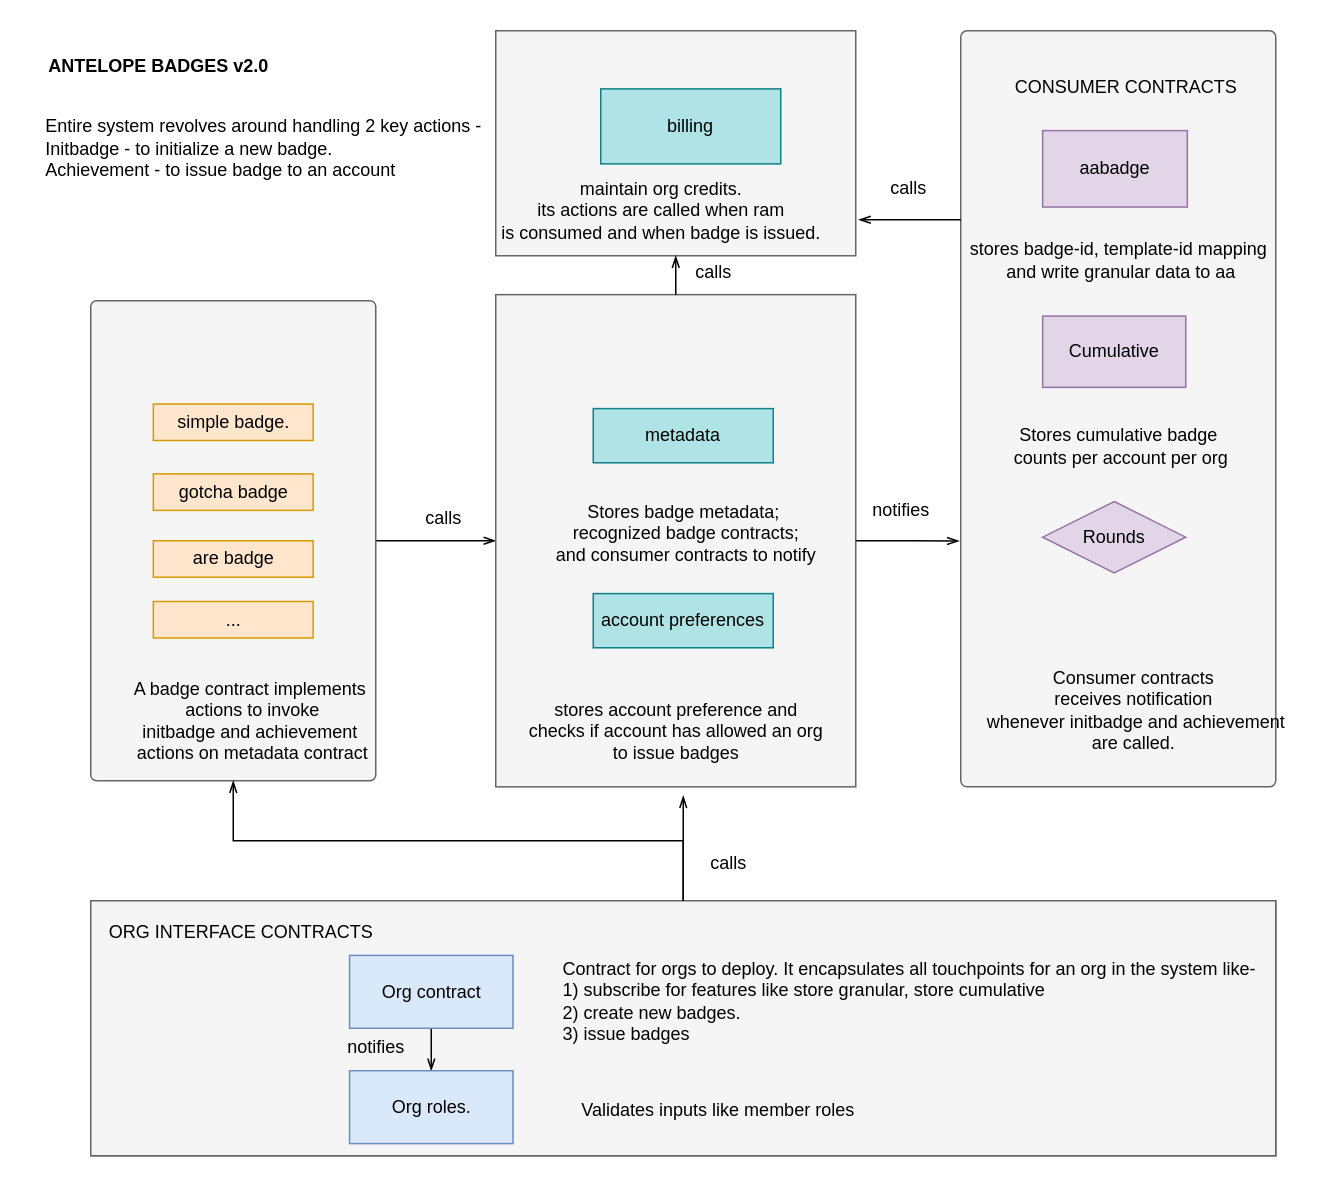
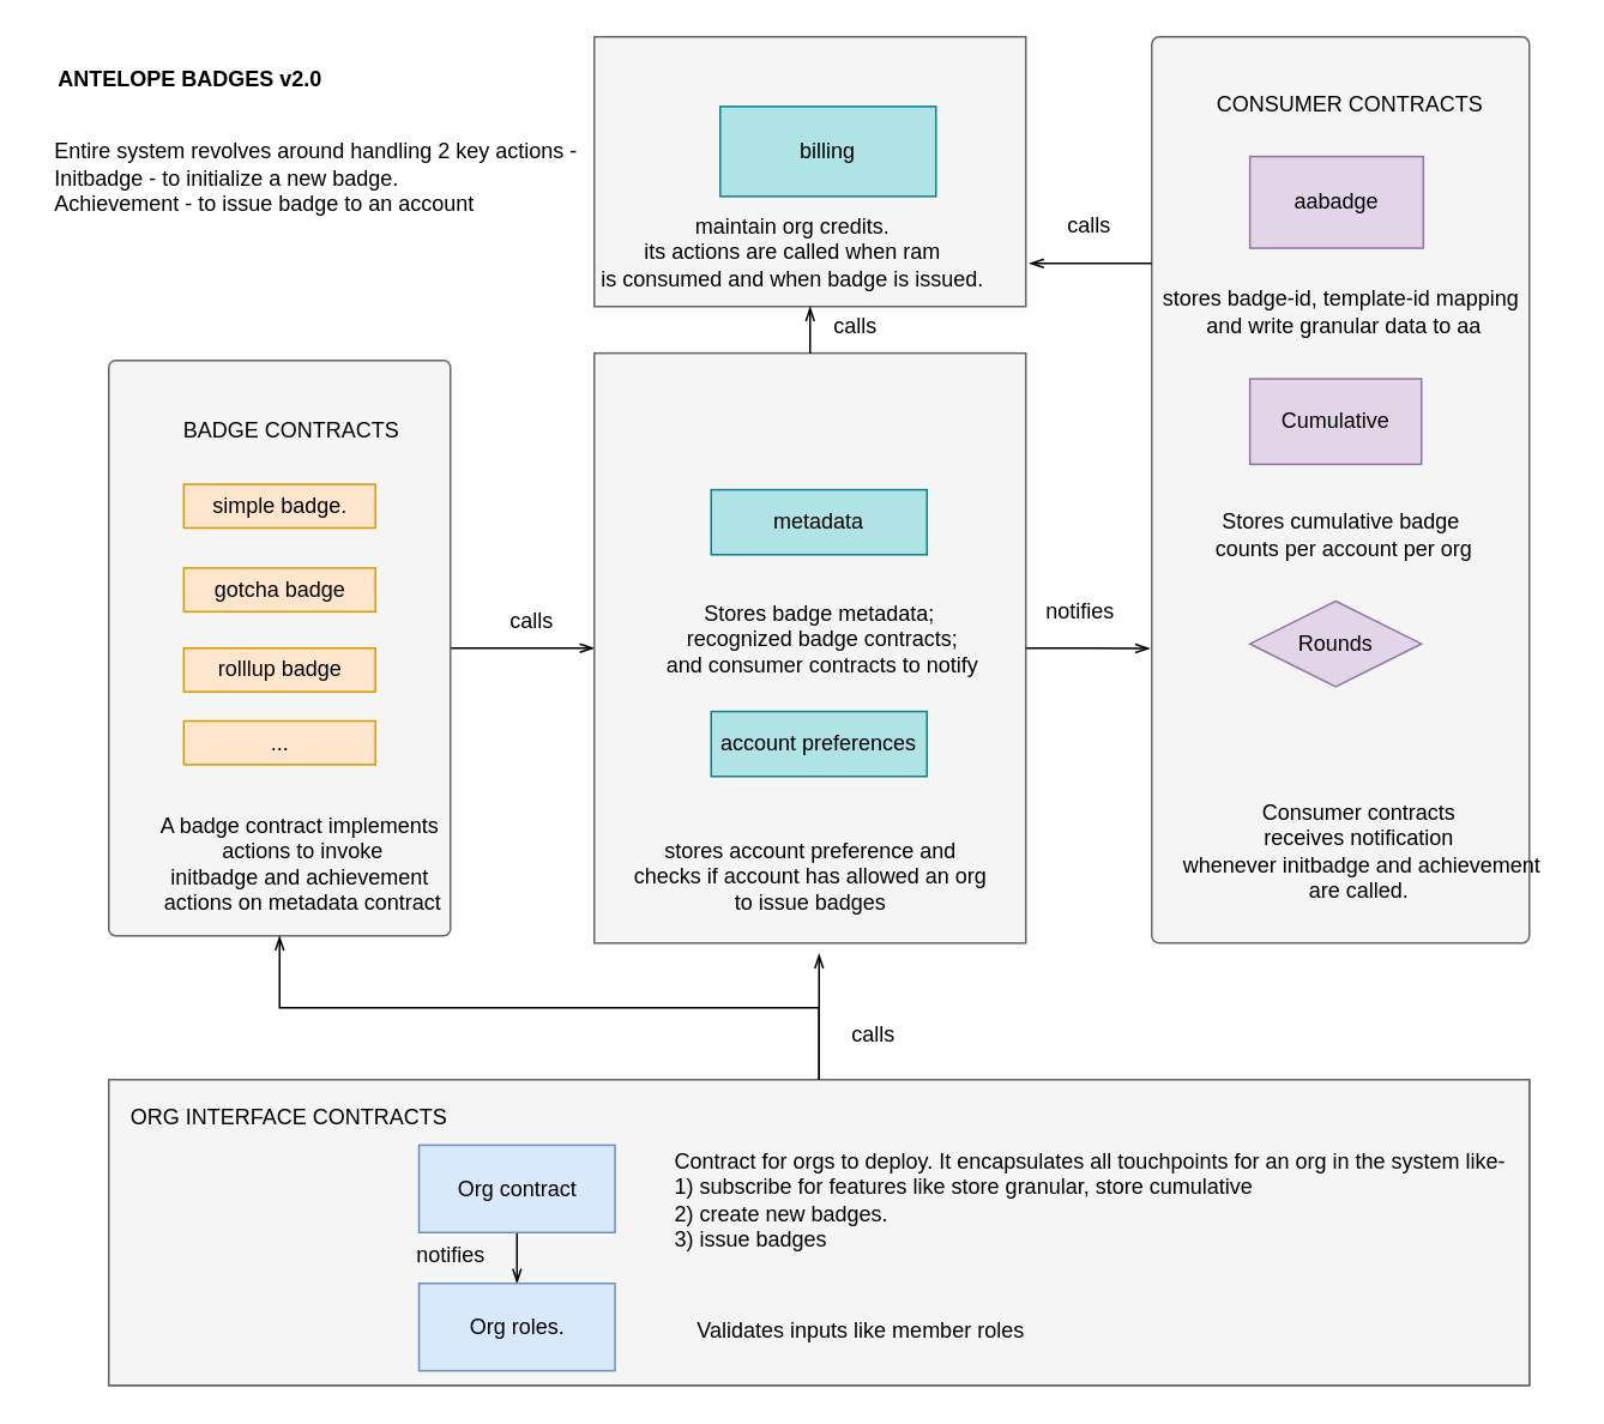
+ <mxCell id="11" value="BADGE CONTRACTS&amp;nbsp;" style="text;html=1;align=center;verticalAlign=middle;resizable=0;points=[];autosize=1;strokeColor=none;fillColor=none;" parent="5" vertex="1"><mxGeometry x="27.85" y="24.304" width="150" height="30" as="geometry" /></mxCell>
- <mxCell id="8" value="are badge" style="whiteSpace=wrap;html=1;fillColor=#ffe6cc;strokeColor=#d79b00;" parent="5" vertex="1"><mxGeometry x="41.729" y="160" width="106.542" height="24.304" as="geometry" /></mxCell>
+ <mxCell id="8" value="rolllup badge" style="whiteSpace=wrap;html=1;fillColor=#ffe6cc;strokeColor=#d79b00;" parent="5" vertex="1"><mxGeometry x="41.729" y="160" width="106.542" height="24.304" as="geometry" /></mxCell>
